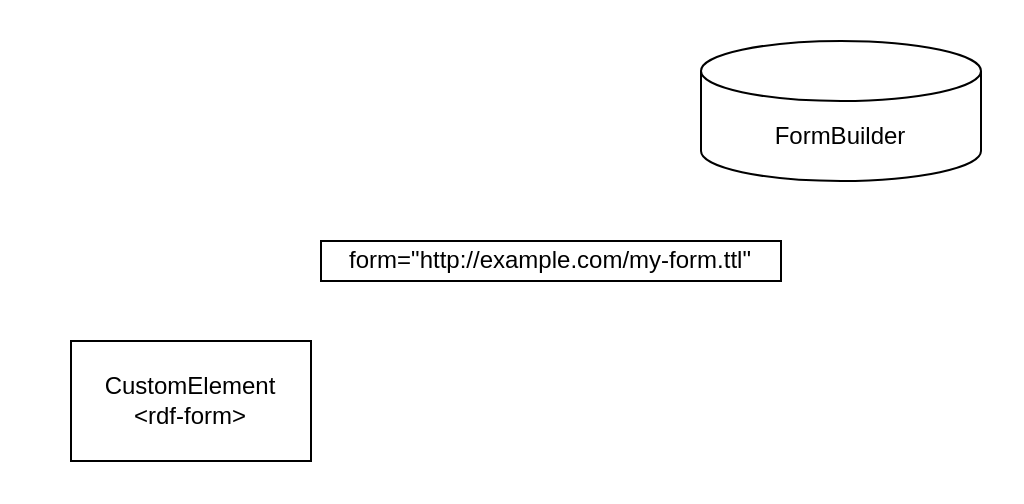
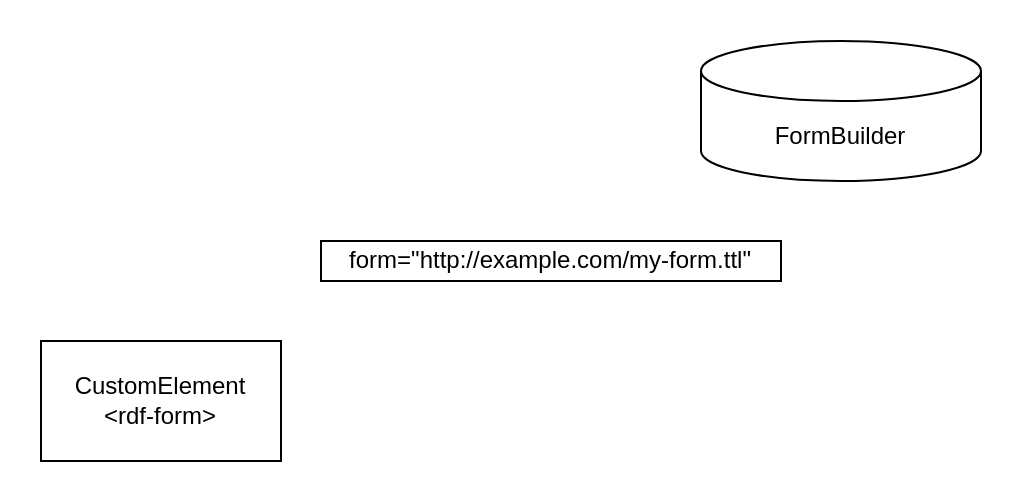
- <mxCell id="2" value="CustomElement&lt;br&gt;&amp;lt;rdf-form&amp;gt;" style="rounded=0;whiteSpace=wrap;html=1;" vertex="1" parent="1"><mxGeometry x="35" y="170" width="120" height="60" as="geometry" /></mxCell>
+ <mxCell id="2" value="CustomElement&lt;br&gt;&amp;lt;rdf-form&amp;gt;" style="rounded=0;whiteSpace=wrap;html=1;" vertex="1" parent="1"><mxGeometry x="20" y="170" width="120" height="60" as="geometry" /></mxCell>
